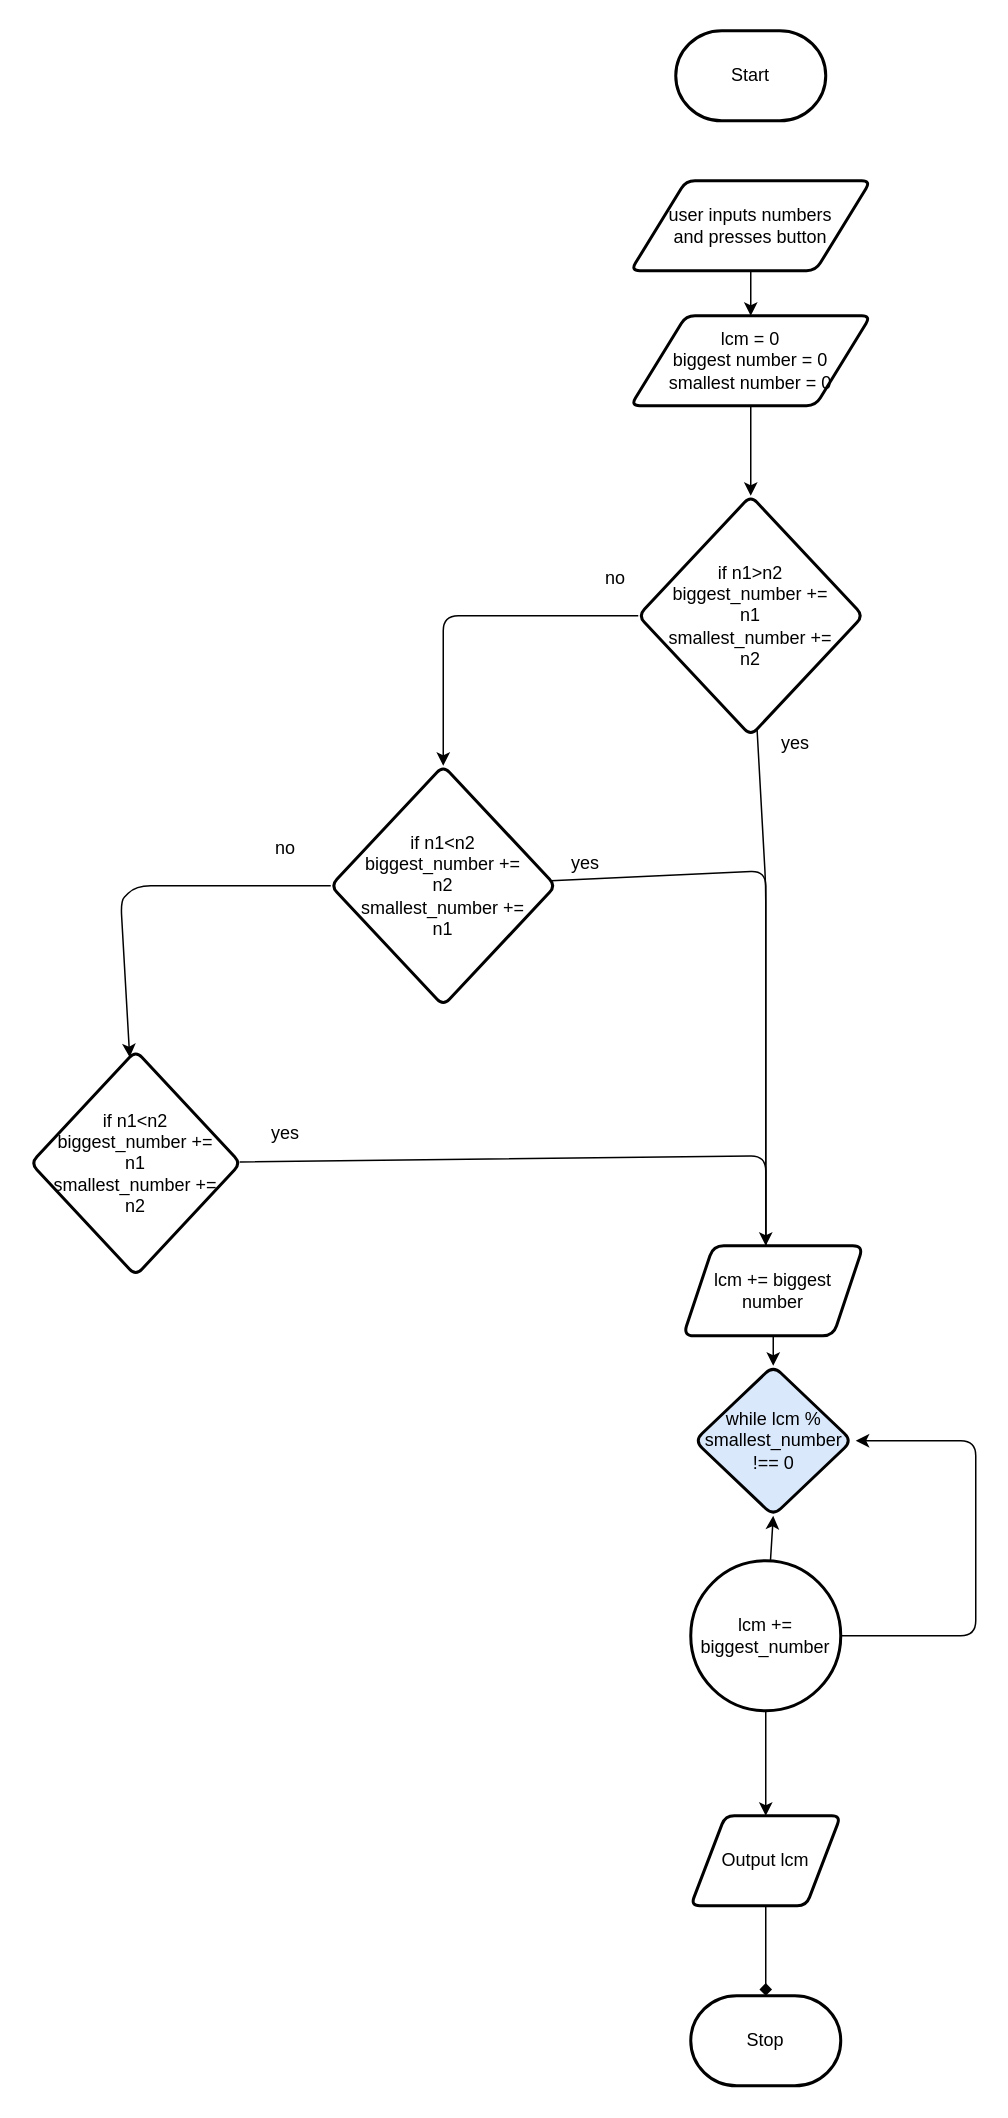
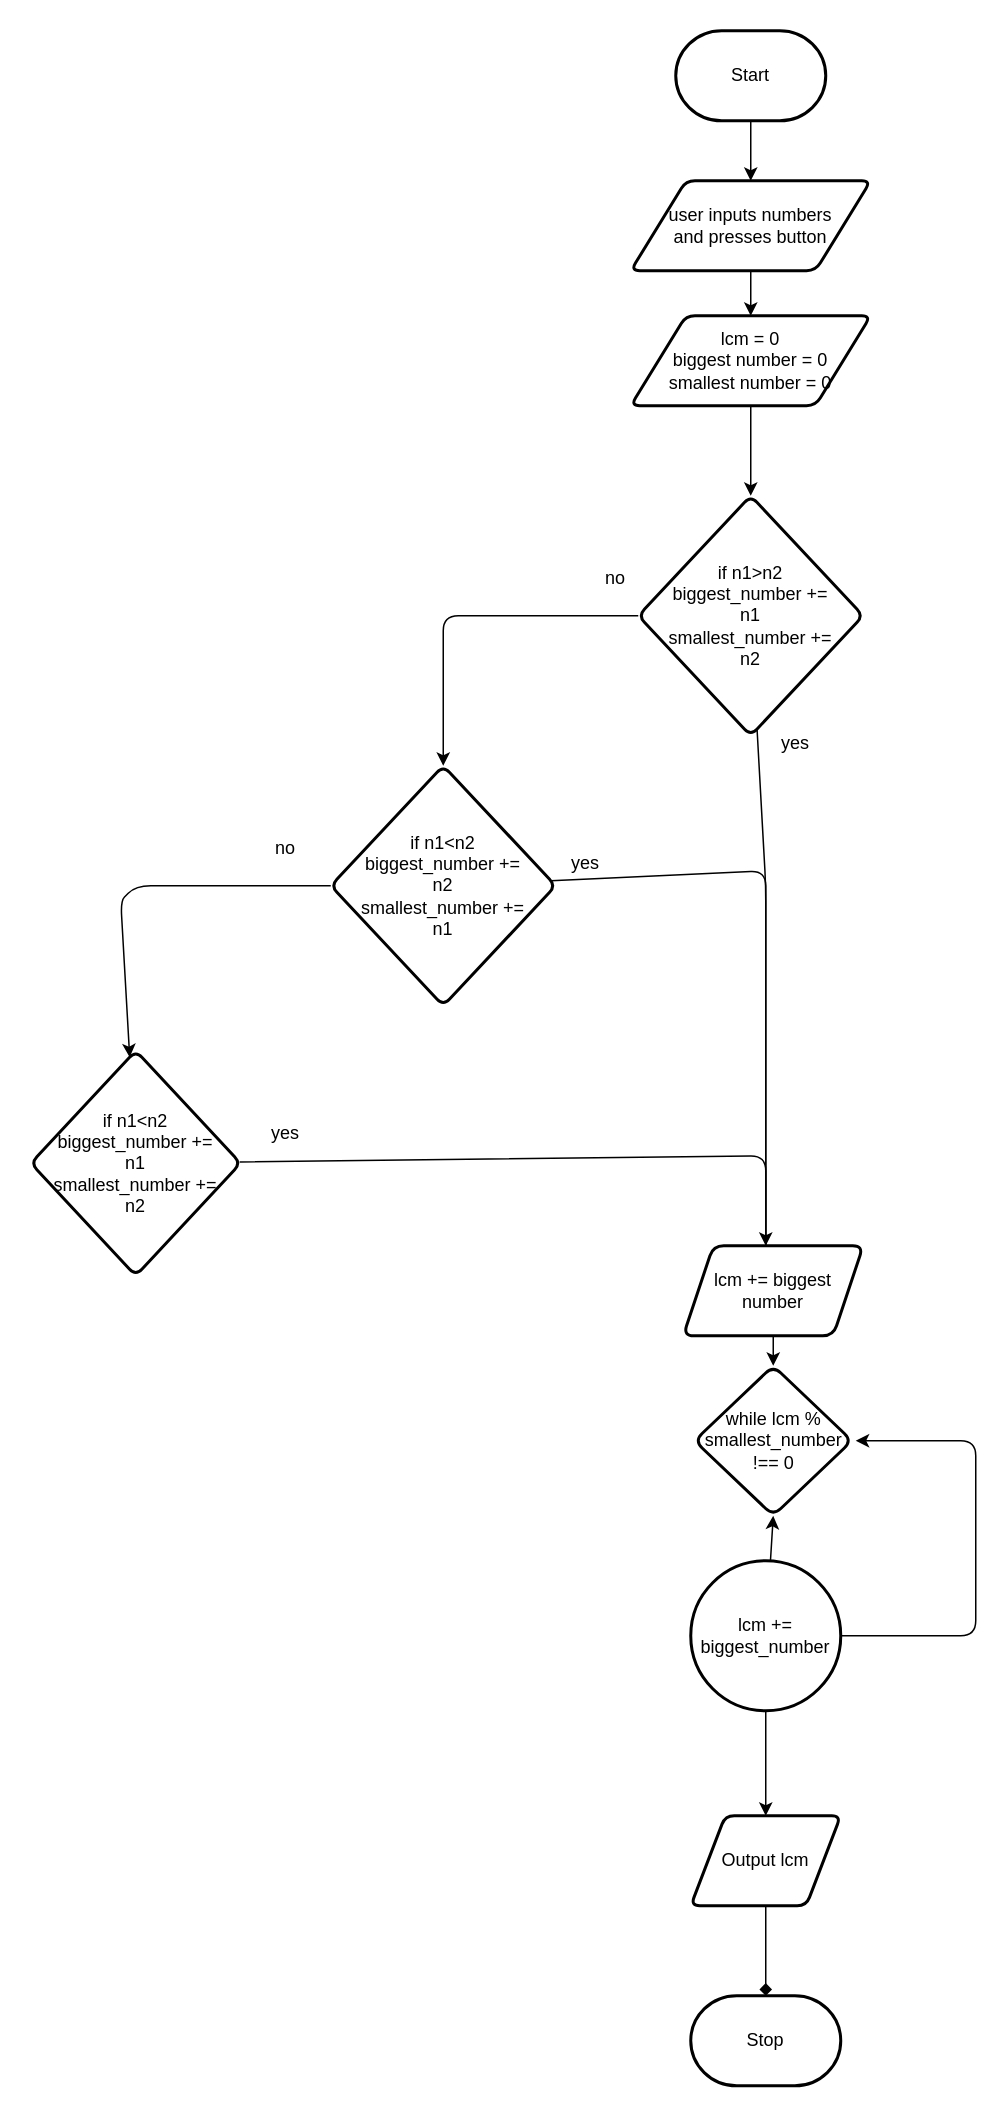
+ <mxCell id="2" style="edgeStyle=none;html=1;" parent="1" source="3" target="5" edge="1"><mxGeometry relative="1" as="geometry" /></mxCell>
- <mxCell id="30" value="while lcm % smallest_number&lt;br&gt;!== 0" style="rhombus;whiteSpace=wrap;html=1;rounded=1;arcSize=14;strokeWidth=2;fillColor=#dae8fc;" vertex="1" parent="1"><mxGeometry x="462.5" y="910" width="105" height="100" as="geometry" /></mxCell>
+ <mxCell id="30" value="while lcm % smallest_number&lt;br&gt;!== 0" style="rhombus;whiteSpace=wrap;html=1;rounded=1;arcSize=14;strokeWidth=2;" vertex="1" parent="1"><mxGeometry x="462.5" y="910" width="105" height="100" as="geometry" /></mxCell>
